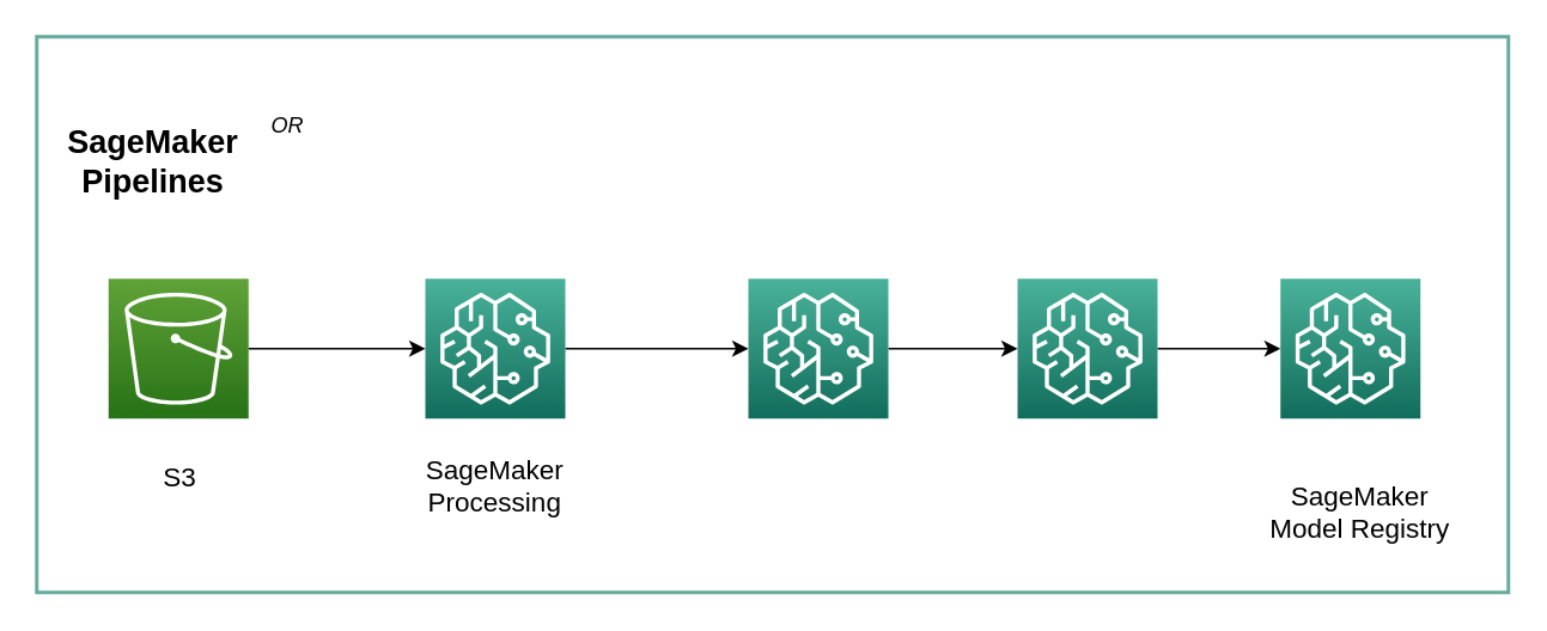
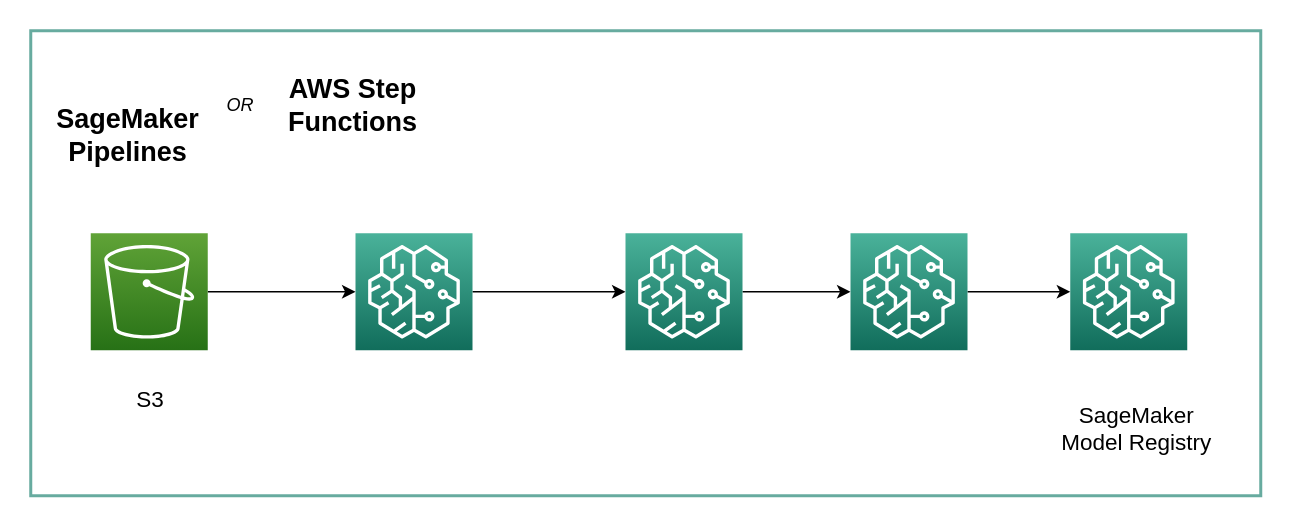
+ <mxCell id="16" value="&lt;font size=&quot;1&quot;&gt;&lt;b style=&quot;font-size: 18px&quot;&gt;AWS Step Functions&lt;/b&gt;&lt;/font&gt;" style="text;html=1;strokeColor=none;fillColor=none;align=center;verticalAlign=middle;whiteSpace=wrap;rounded=0;" vertex="1" parent="1"><mxGeometry x="190" y="50" width="90" height="40" as="geometry" /></mxCell>
- <mxCell id="7" value="SageMaker Processing" style="text;html=1;strokeColor=none;fillColor=none;align=center;verticalAlign=middle;whiteSpace=wrap;rounded=0;fontSize=15;" parent="1" vertex="1"><mxGeometry x="220" y="245" width="111" height="50" as="geometry" /></mxCell>
